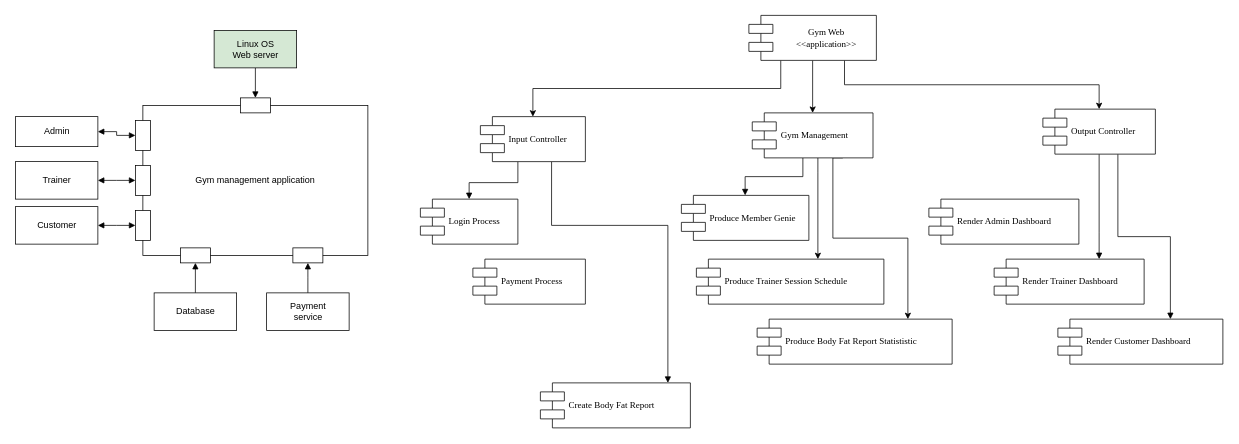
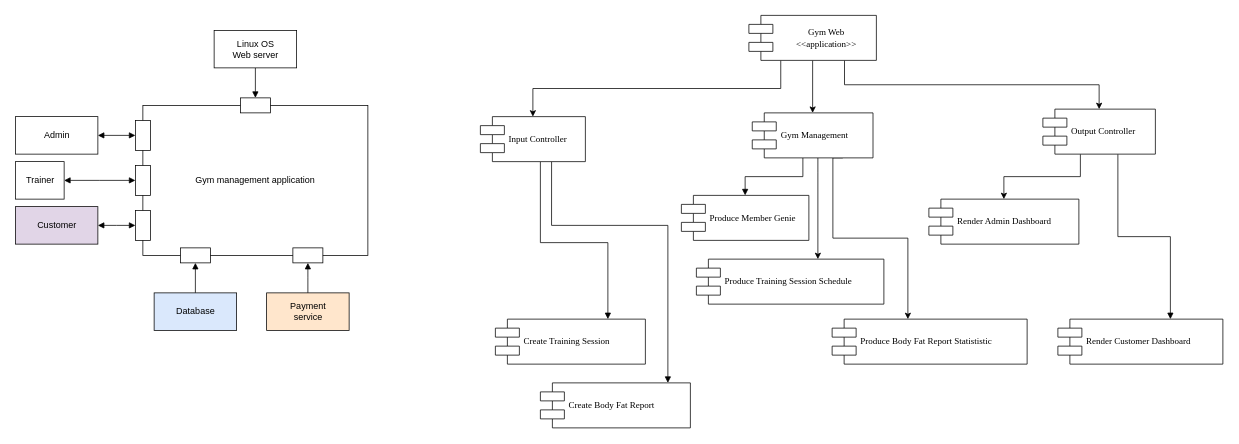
- <mxCell id="17" value="Linux OS&lt;br&gt;Web server" style="html=1;fillColor=#d5e8d4;" vertex="1" parent="1"><mxGeometry x="285" y="40" width="110" height="50" as="geometry" /></mxCell>
+ <mxCell id="17" value="Linux OS&lt;br&gt;Web server" style="html=1;" vertex="1" parent="1"><mxGeometry x="285" y="40" width="110" height="50" as="geometry" /></mxCell>
- <mxCell id="11" value="Admin" style="html=1;" vertex="1" parent="1"><mxGeometry x="20" y="155" width="110" height="40" as="geometry" /></mxCell>
+ <mxCell id="11" value="Admin" style="html=1;" vertex="1" parent="1"><mxGeometry x="20" y="155" width="110" height="50" as="geometry" /></mxCell>
+ <mxCell id="26" style="edgeStyle=orthogonalEdgeStyle;rounded=0;orthogonalLoop=1;jettySize=auto;html=1;entryX=0.5;entryY=0;entryDx=0;entryDy=0;" edge="1" parent="1" source="29" target="46"><mxGeometry relative="1" as="geometry"><Array as="points"><mxPoint x="1440" y="235" /><mxPoint x="1338" y="235" /></Array></mxGeometry></mxCell>
- <mxCell id="13" value="Trainer" style="html=1;" vertex="1" parent="1"><mxGeometry x="20" y="215" width="110" height="50" as="geometry" /></mxCell>
+ <mxCell id="13" value="Trainer" style="html=1;" vertex="1" parent="1"><mxGeometry x="20" y="215" width="65" height="50" as="geometry" /></mxCell>
- <mxCell id="22" style="edgeStyle=orthogonalEdgeStyle;rounded=0;orthogonalLoop=1;jettySize=auto;html=1;startArrow=none;startFill=0;endArrow=block;endFill=1;" edge="1" parent="1" source="25" target="30"><mxGeometry relative="1" as="geometry"><Array as="points"><mxPoint x="690" y="243" /><mxPoint x="625" y="243" /></Array></mxGeometry></mxCell>
- <mxCell id="30" value="Login Process" style="shape=component;align=left;spacingLeft=36;rounded=0;shadow=0;comic=0;labelBackgroundColor=none;strokeWidth=1;fontFamily=Verdana;fontSize=12;html=1;" vertex="1" parent="1"><mxGeometry x="560" y="265" width="130" height="60" as="geometry" /></mxCell>
- <mxCell id="15" value="Customer" style="html=1;" vertex="1" parent="1"><mxGeometry x="20" y="275" width="110" height="50" as="geometry" /></mxCell>
+ <mxCell id="15" value="Customer" style="html=1;fillColor=#e1d5e7;" vertex="1" parent="1"><mxGeometry x="20" y="275" width="110" height="50" as="geometry" /></mxCell>
+ <mxCell id="23" style="edgeStyle=orthogonalEdgeStyle;rounded=0;orthogonalLoop=1;jettySize=auto;html=1;startArrow=none;startFill=0;endArrow=block;endFill=1;" edge="1" parent="1" source="25" target="42"><mxGeometry relative="1" as="geometry"><Array as="points"><mxPoint x="720" y="323" /><mxPoint x="810" y="323" /></Array></mxGeometry></mxCell>
- <mxCell id="27" style="edgeStyle=orthogonalEdgeStyle;rounded=0;orthogonalLoop=1;jettySize=auto;html=1;startArrow=none;startFill=0;endArrow=block;endFill=1;" edge="1" parent="1" source="29" target="45"><mxGeometry relative="1" as="geometry"><Array as="points"><mxPoint x="1465" y="310" /><mxPoint x="1465" y="310" /></Array></mxGeometry></mxCell>
- <mxCell id="41" value="Payment Process" style="shape=component;align=left;spacingLeft=36;rounded=0;shadow=0;comic=0;labelBackgroundColor=none;strokeWidth=1;fontFamily=Verdana;fontSize=12;html=1;" vertex="1" parent="1"><mxGeometry x="630" y="345" width="150" height="60" as="geometry" /></mxCell>
- <mxCell id="39" value="Produce Trainer Session Schedule" style="shape=component;align=left;spacingLeft=36;rounded=0;shadow=0;comic=0;labelBackgroundColor=none;strokeWidth=1;fontFamily=Verdana;fontSize=12;html=1;" vertex="1" parent="1"><mxGeometry x="928" y="345" width="250" height="60" as="geometry" /></mxCell>
+ <mxCell id="39" value="Produce Training Session Schedule" style="shape=component;align=left;spacingLeft=36;rounded=0;shadow=0;comic=0;labelBackgroundColor=none;strokeWidth=1;fontFamily=Verdana;fontSize=12;html=1;" vertex="1" parent="1"><mxGeometry x="928" y="345" width="250" height="60" as="geometry" /></mxCell>
- <mxCell id="45" value="Render Trainer Dashboard" style="shape=component;align=left;spacingLeft=36;rounded=0;shadow=0;comic=0;labelBackgroundColor=none;strokeWidth=1;fontFamily=Verdana;fontSize=12;html=1;" vertex="1" parent="1"><mxGeometry x="1325" y="345" width="200" height="60" as="geometry" /></mxCell>
- <mxCell id="19" value="Database" style="html=1;" vertex="1" parent="1"><mxGeometry x="205" y="390" width="110" height="50" as="geometry" /></mxCell>
+ <mxCell id="19" value="Database" style="html=1;fillColor=#dae8fc;" vertex="1" parent="1"><mxGeometry x="205" y="390" width="110" height="50" as="geometry" /></mxCell>
- <mxCell id="21" value="Payment&lt;br&gt;service" style="html=1;" vertex="1" parent="1"><mxGeometry x="355" y="390" width="110" height="50" as="geometry" /></mxCell>
+ <mxCell id="21" value="Payment&lt;br&gt;service" style="html=1;fillColor=#ffe6cc;" vertex="1" parent="1"><mxGeometry x="355" y="390" width="110" height="50" as="geometry" /></mxCell>
+ <mxCell id="42" value="Create Training Session" style="shape=component;align=left;spacingLeft=36;rounded=0;shadow=0;comic=0;labelBackgroundColor=none;strokeWidth=1;fontFamily=Verdana;fontSize=12;html=1;" vertex="1" parent="1"><mxGeometry x="660" y="425" width="200" height="60" as="geometry" /></mxCell>
- <mxCell id="44" value="Produce Body Fat Report Statististic" style="shape=component;align=left;spacingLeft=36;rounded=0;shadow=0;comic=0;labelBackgroundColor=none;strokeWidth=1;fontFamily=Verdana;fontSize=12;html=1;" vertex="1" parent="1"><mxGeometry x="1009" y="425" width="260" height="60" as="geometry" /></mxCell>
+ <mxCell id="44" value="Produce Body Fat Report Statististic" style="shape=component;align=left;spacingLeft=36;rounded=0;shadow=0;comic=0;labelBackgroundColor=none;strokeWidth=1;fontFamily=Verdana;fontSize=12;html=1;" vertex="1" parent="1"><mxGeometry x="1109" y="425" width="260" height="60" as="geometry" /></mxCell>
